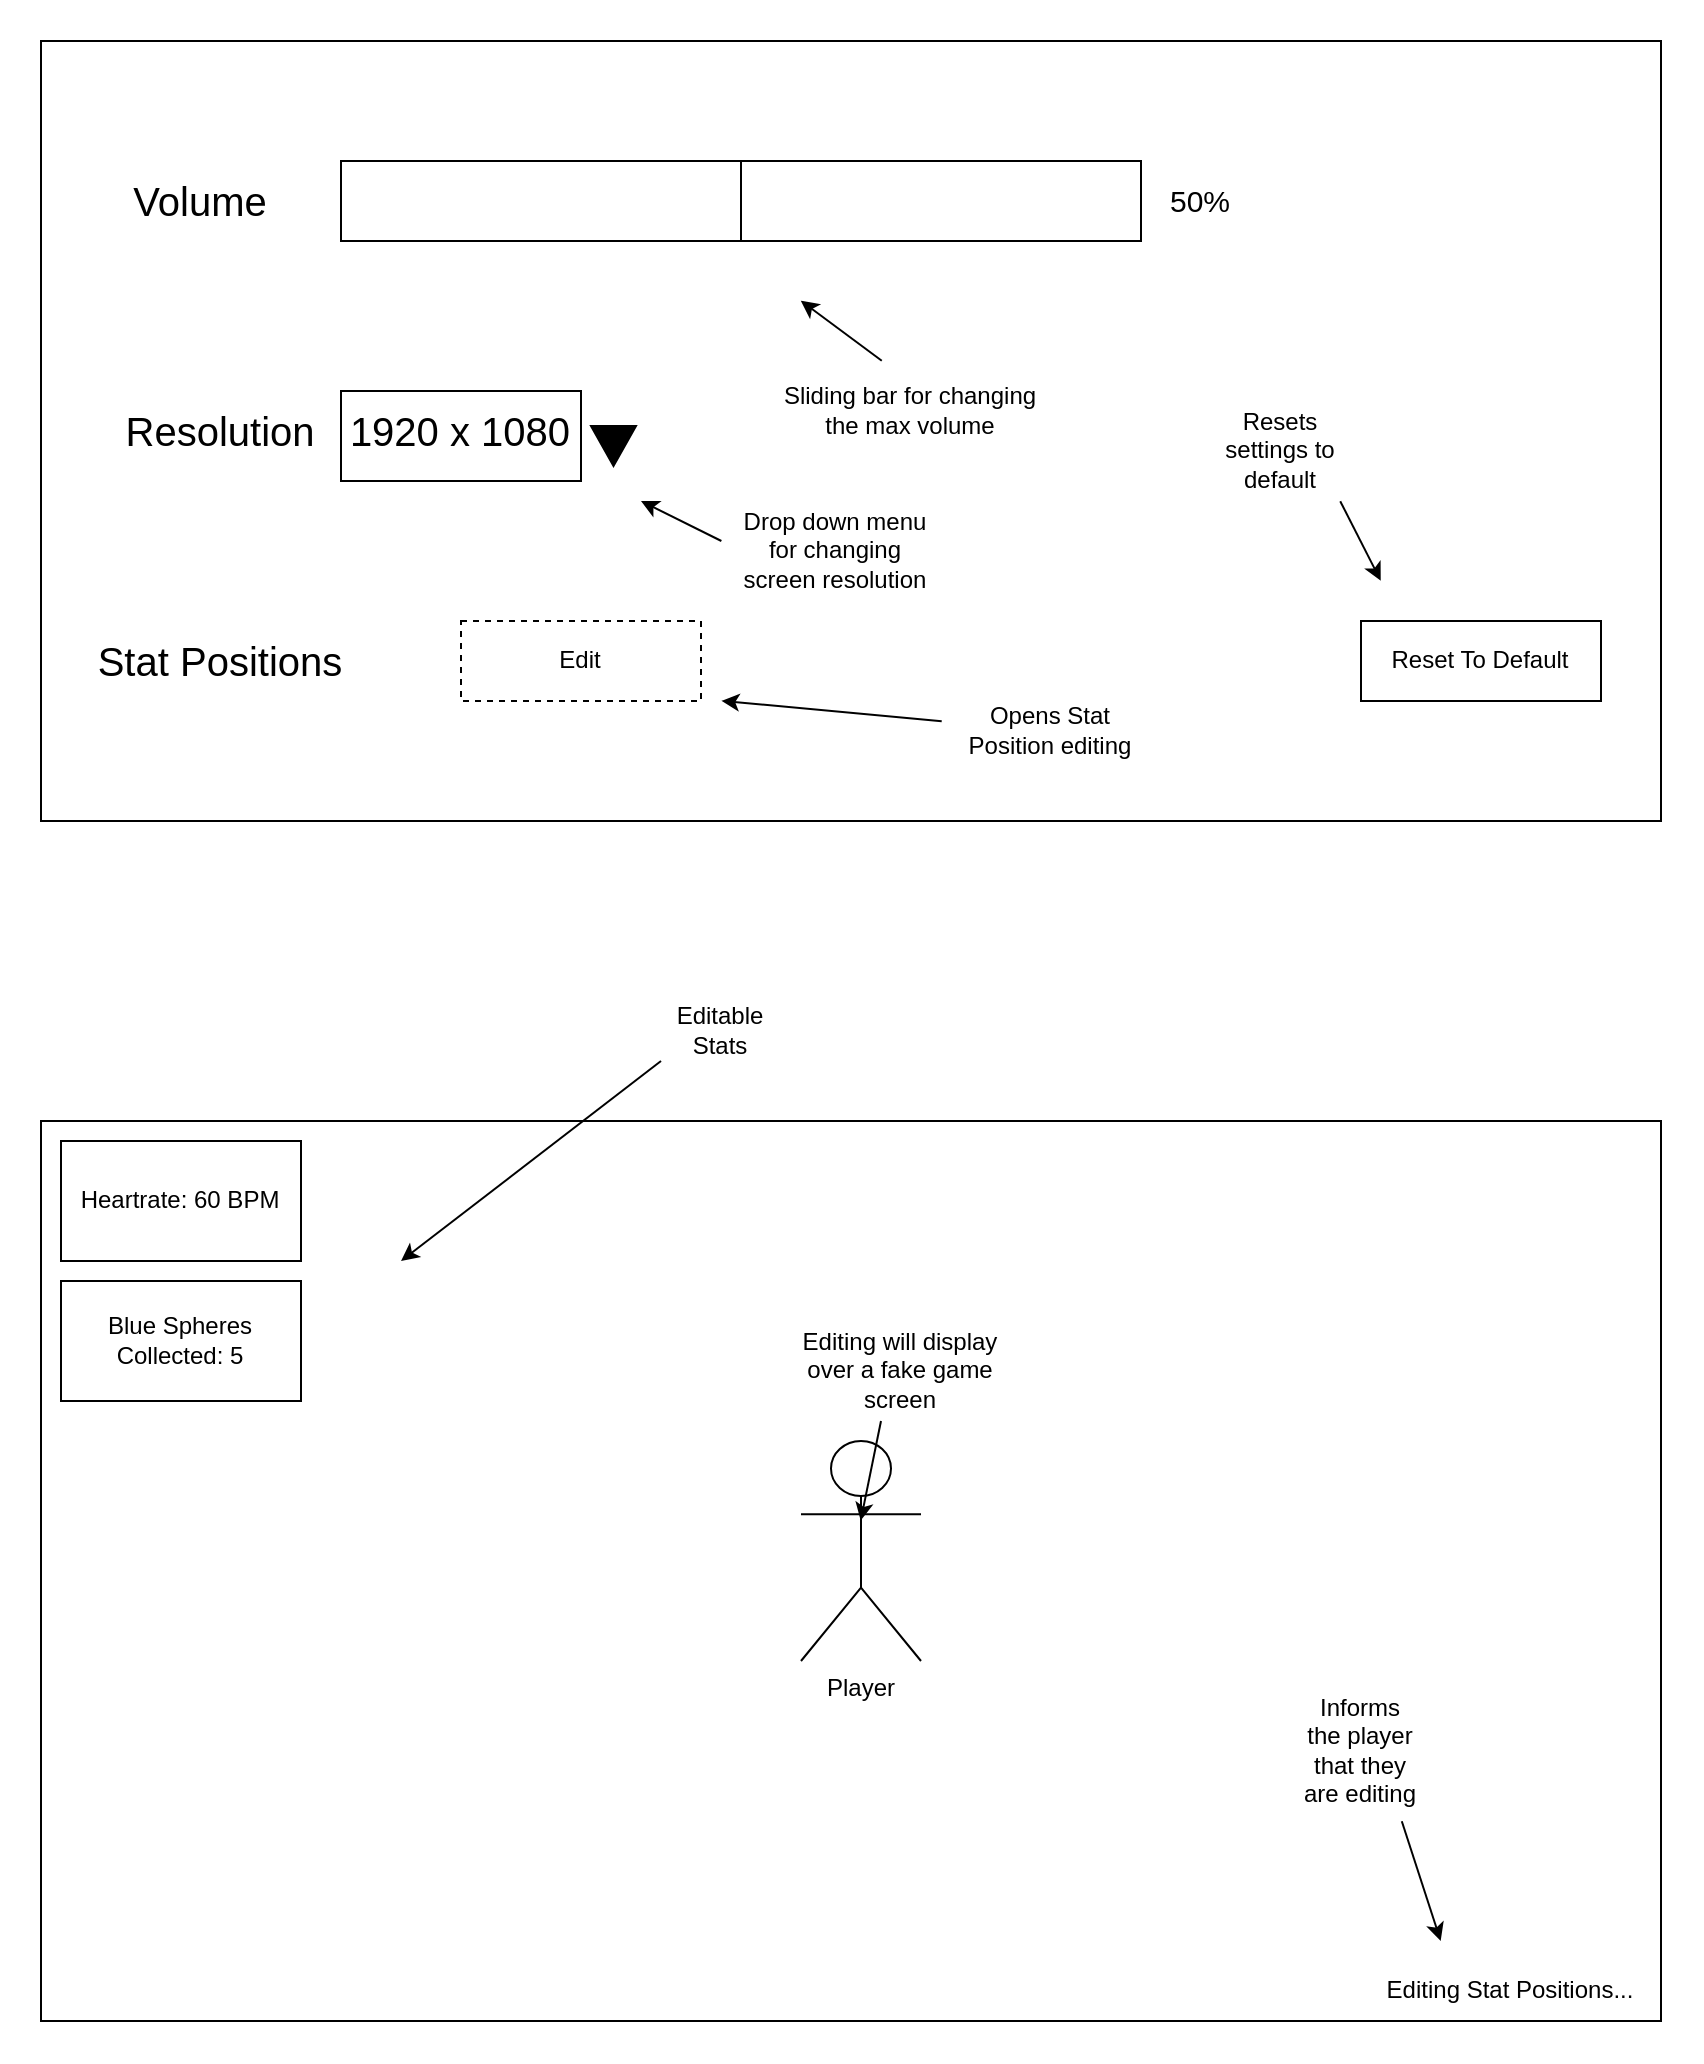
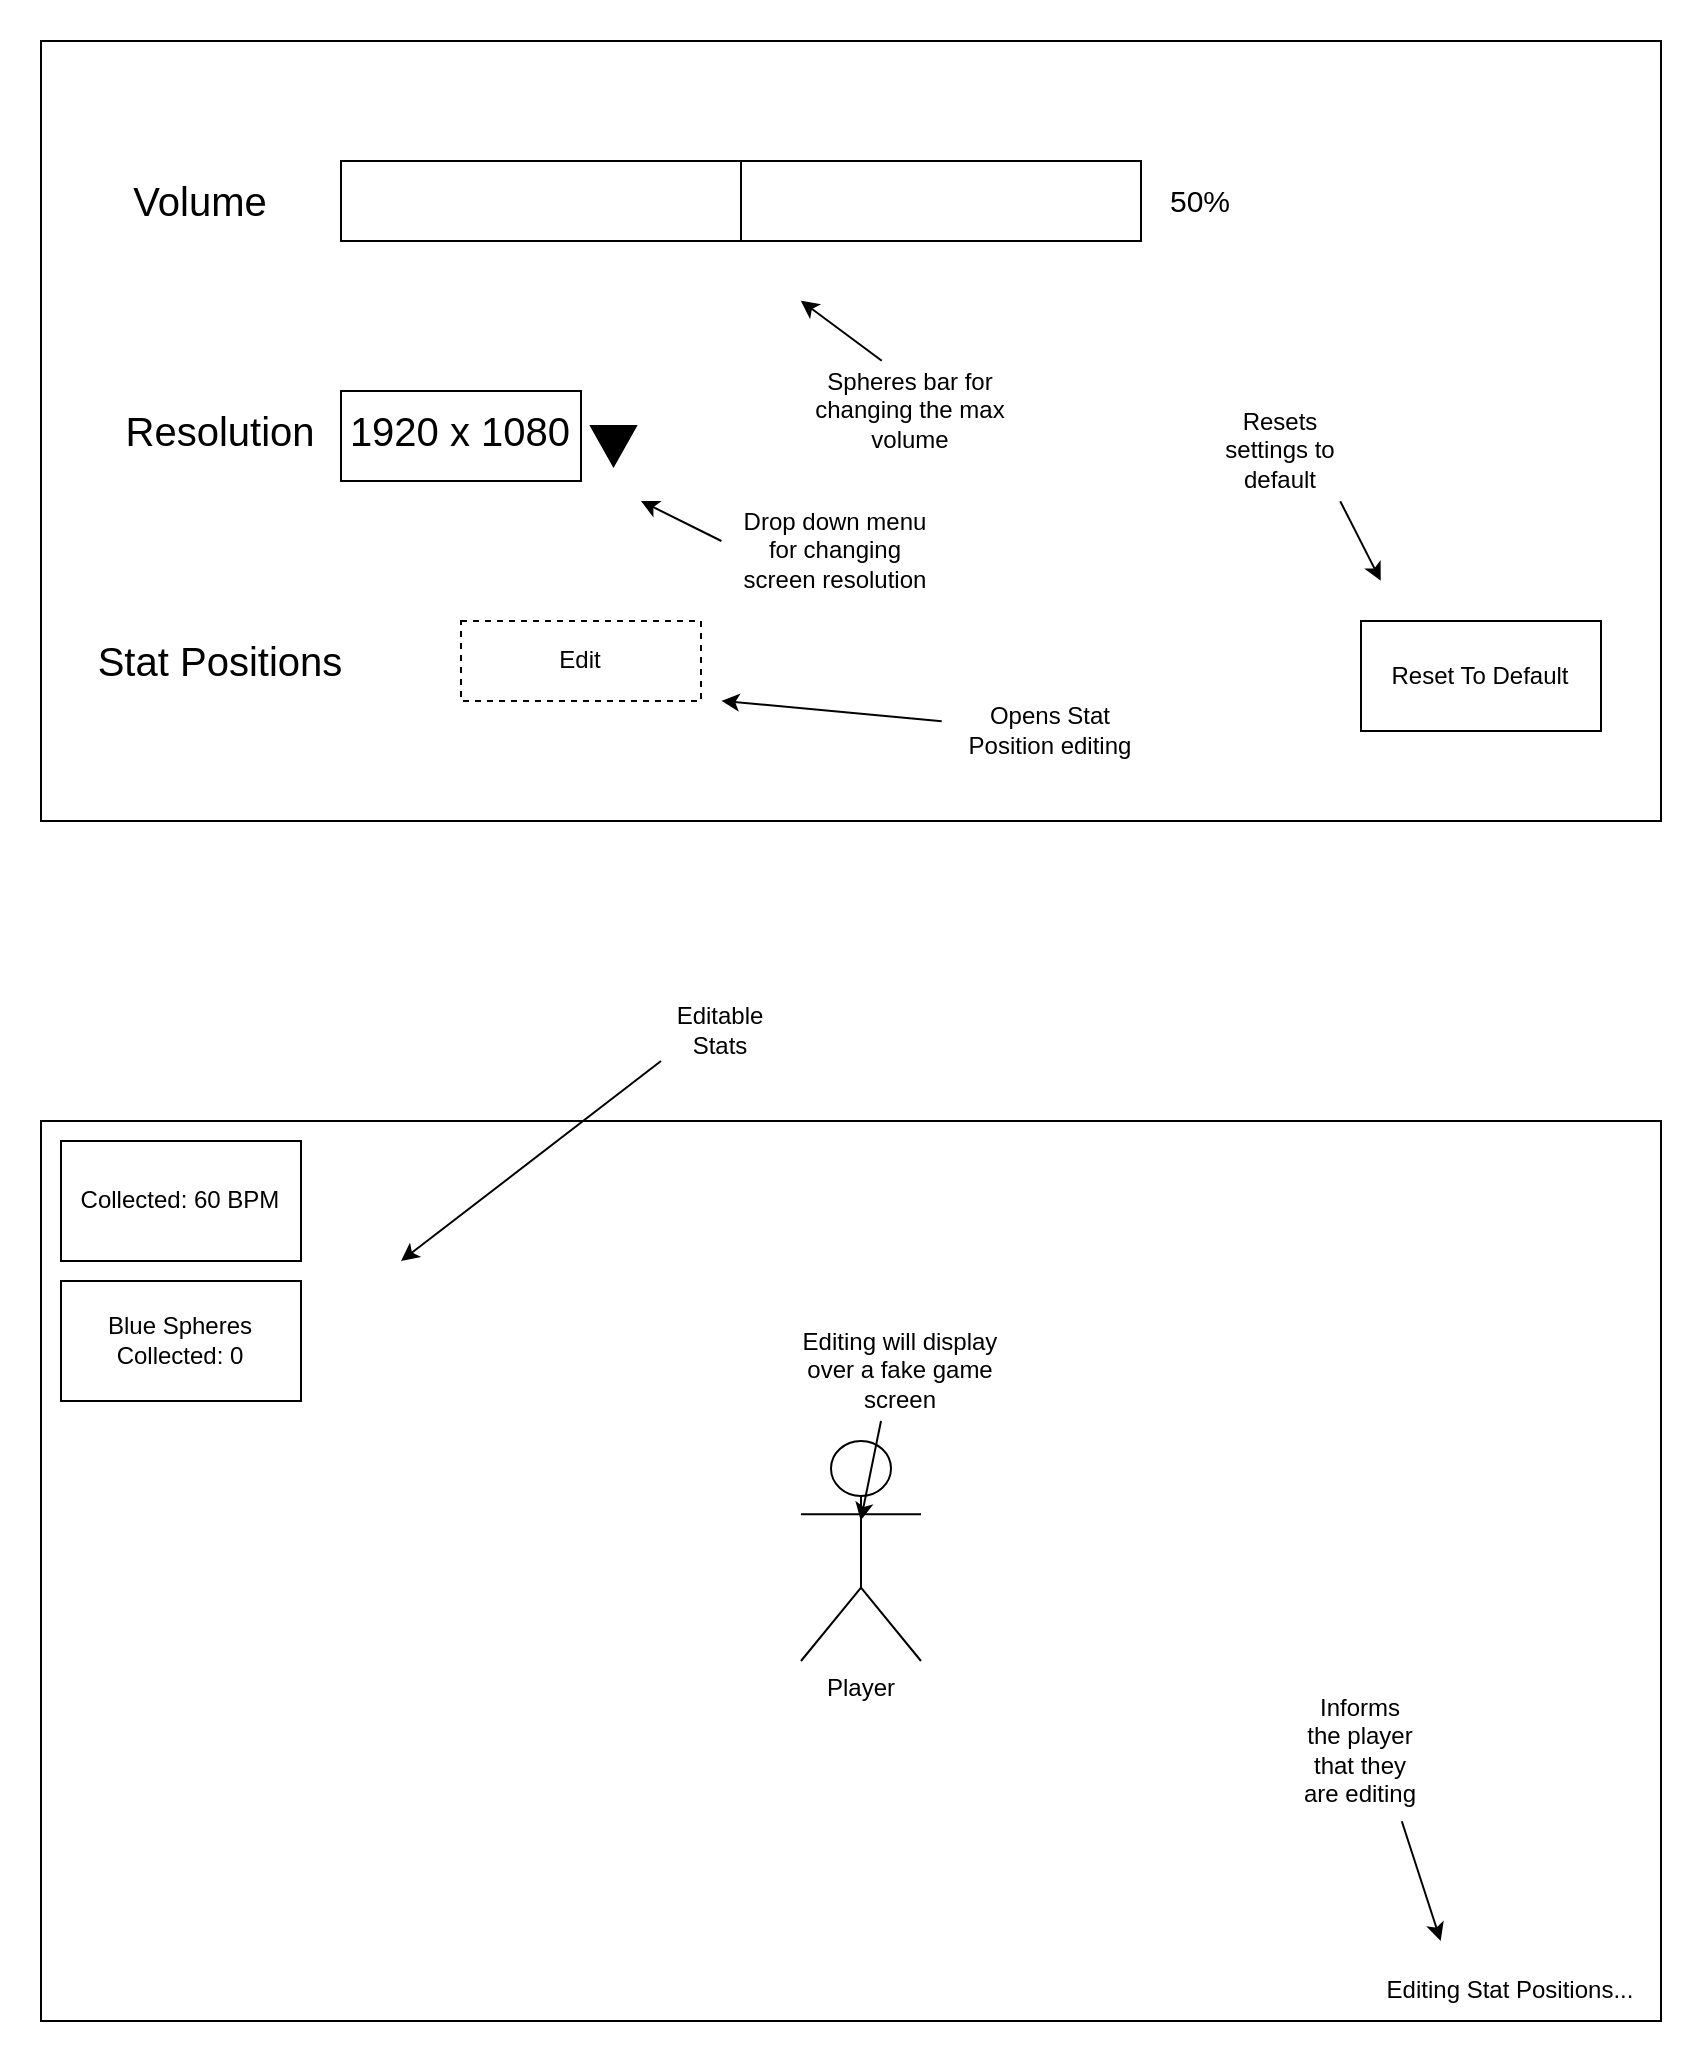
- <mxCell id="27" value="Sliding bar for changing the max volume" style="text;html=1;align=center;verticalAlign=middle;whiteSpace=wrap;rounded=0;" vertex="1" parent="1"><mxGeometry x="390" y="190" width="130" height="30" as="geometry" /></mxCell>
+ <mxCell id="27" value="Spheres bar for changing the max volume" style="text;html=1;align=center;verticalAlign=middle;whiteSpace=wrap;rounded=0;" vertex="1" parent="1"><mxGeometry x="390" y="190" width="130" height="30" as="geometry" /></mxCell>
- <mxCell id="7" value="Reset To Default" style="rounded=0;whiteSpace=wrap;html=1;" parent="1" vertex="1"><mxGeometry x="680" y="310" width="120" height="40" as="geometry" /></mxCell>
+ <mxCell id="7" value="Reset To Default" style="rounded=0;whiteSpace=wrap;html=1;" parent="1" vertex="1"><mxGeometry x="680" y="310" width="120" height="55" as="geometry" /></mxCell>
- <mxCell id="14" value="Heartrate: 60 BPM" style="rounded=0;whiteSpace=wrap;html=1;" parent="1" vertex="1"><mxGeometry x="30" y="570" width="120" height="60" as="geometry" /></mxCell>
+ <mxCell id="14" value="Collected: 60 BPM" style="rounded=0;whiteSpace=wrap;html=1;" parent="1" vertex="1"><mxGeometry x="30" y="570" width="120" height="60" as="geometry" /></mxCell>
- <mxCell id="16" value="Blue Spheres Collected: 5" style="rounded=0;whiteSpace=wrap;html=1;" parent="1" vertex="1"><mxGeometry x="30" y="640" width="120" height="60" as="geometry" /></mxCell>
+ <mxCell id="16" value="Blue Spheres Collected: 0" style="rounded=0;whiteSpace=wrap;html=1;" parent="1" vertex="1"><mxGeometry x="30" y="640" width="120" height="60" as="geometry" /></mxCell>
